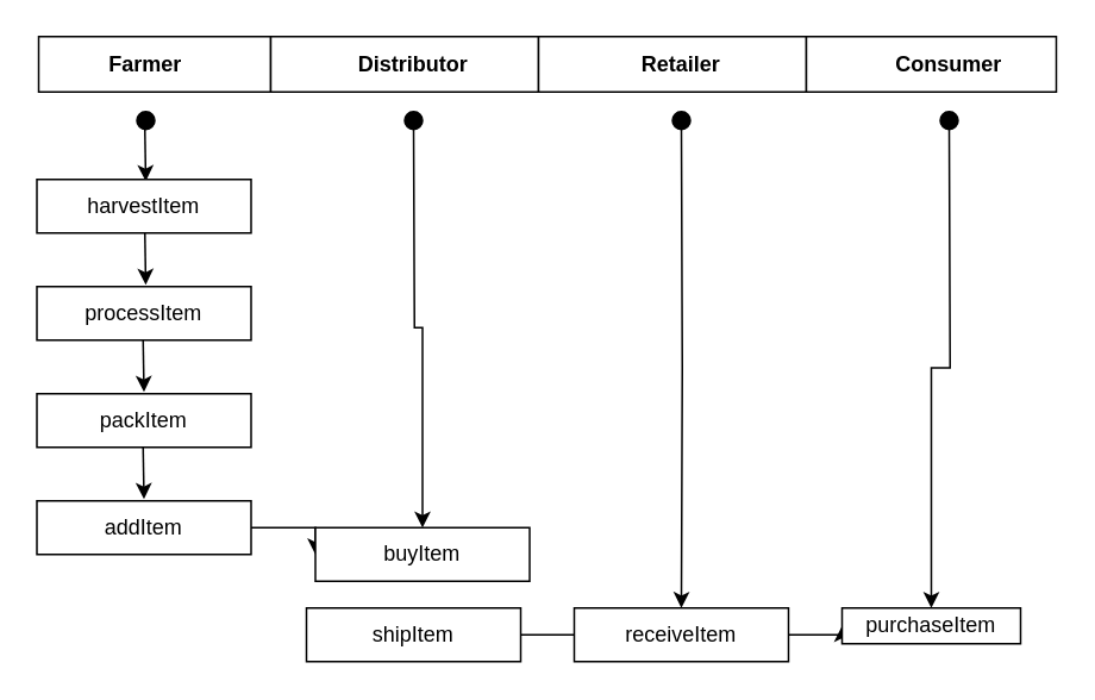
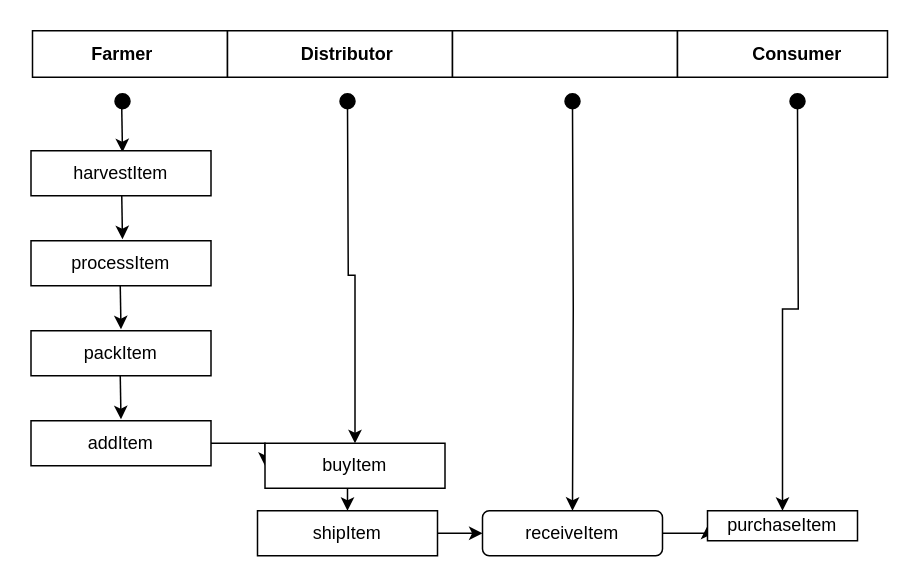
- <mxCell id="24" value="&lt;b&gt;Retailer&lt;/b&gt;" style="text;html=1;strokeColor=none;fillColor=none;align=center;verticalAlign=middle;whiteSpace=wrap;rounded=0;" vertex="1" parent="1"><mxGeometry x="351" y="25.5" width="60" height="20" as="geometry" /></mxCell>
+ <mxCell id="20" style="edgeStyle=orthogonalEdgeStyle;rounded=0;orthogonalLoop=1;jettySize=auto;html=1;exitX=0.5;exitY=1;exitDx=0;exitDy=0;entryX=0.5;entryY=0;entryDx=0;entryDy=0;" edge="1" parent="1" source="21" target="19"><mxGeometry relative="1" as="geometry" /></mxCell>
- <mxCell id="18" style="edgeStyle=orthogonalEdgeStyle;rounded=0;orthogonalLoop=1;jettySize=auto;html=1;exitX=1;exitY=0.5;exitDx=0;exitDy=0;entryX=0;entryY=0.5;entryDx=0;entryDy=0;endArrow=none;" edge="1" parent="1" source="19" target="26"><mxGeometry relative="1" as="geometry" /></mxCell>
+ <mxCell id="18" style="edgeStyle=orthogonalEdgeStyle;rounded=0;orthogonalLoop=1;jettySize=auto;html=1;exitX=1;exitY=0.5;exitDx=0;exitDy=0;entryX=0;entryY=0.5;entryDx=0;entryDy=0;" edge="1" parent="1" source="19" target="26"><mxGeometry relative="1" as="geometry" /></mxCell>
- <mxCell id="26" value="receiveItem" style="rounded=0;whiteSpace=wrap;html=1;fillColor=#FFFFFF;" vertex="1" parent="1"><mxGeometry x="321" y="340" width="120" height="30" as="geometry" /></mxCell>
+ <mxCell id="26" value="receiveItem" style="whiteSpace=wrap;html=1;fillColor=#FFFFFF;rounded=1;" vertex="1" parent="1"><mxGeometry x="321" y="340" width="120" height="30" as="geometry" /></mxCell>
